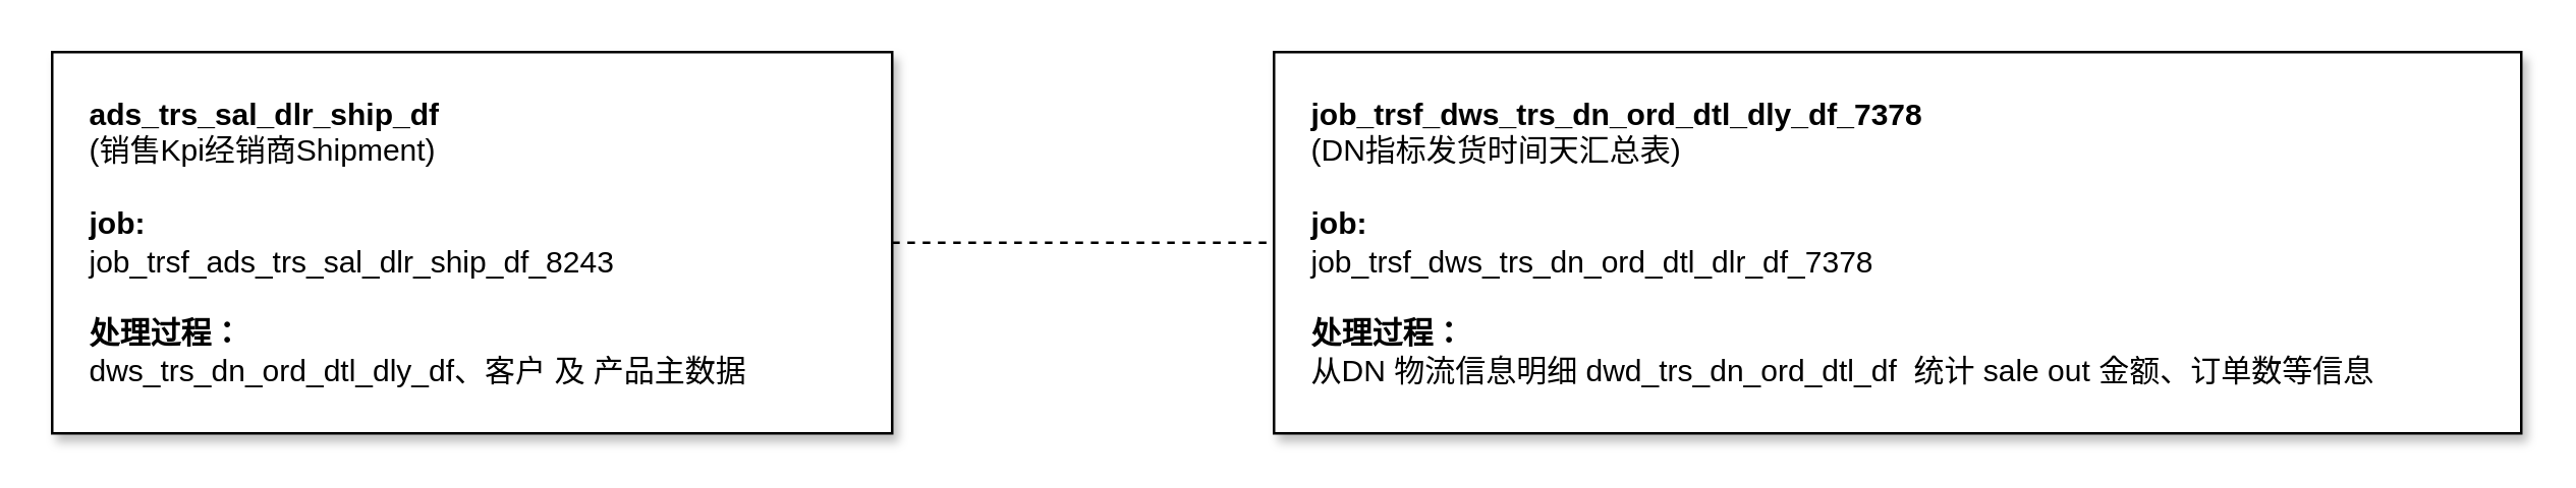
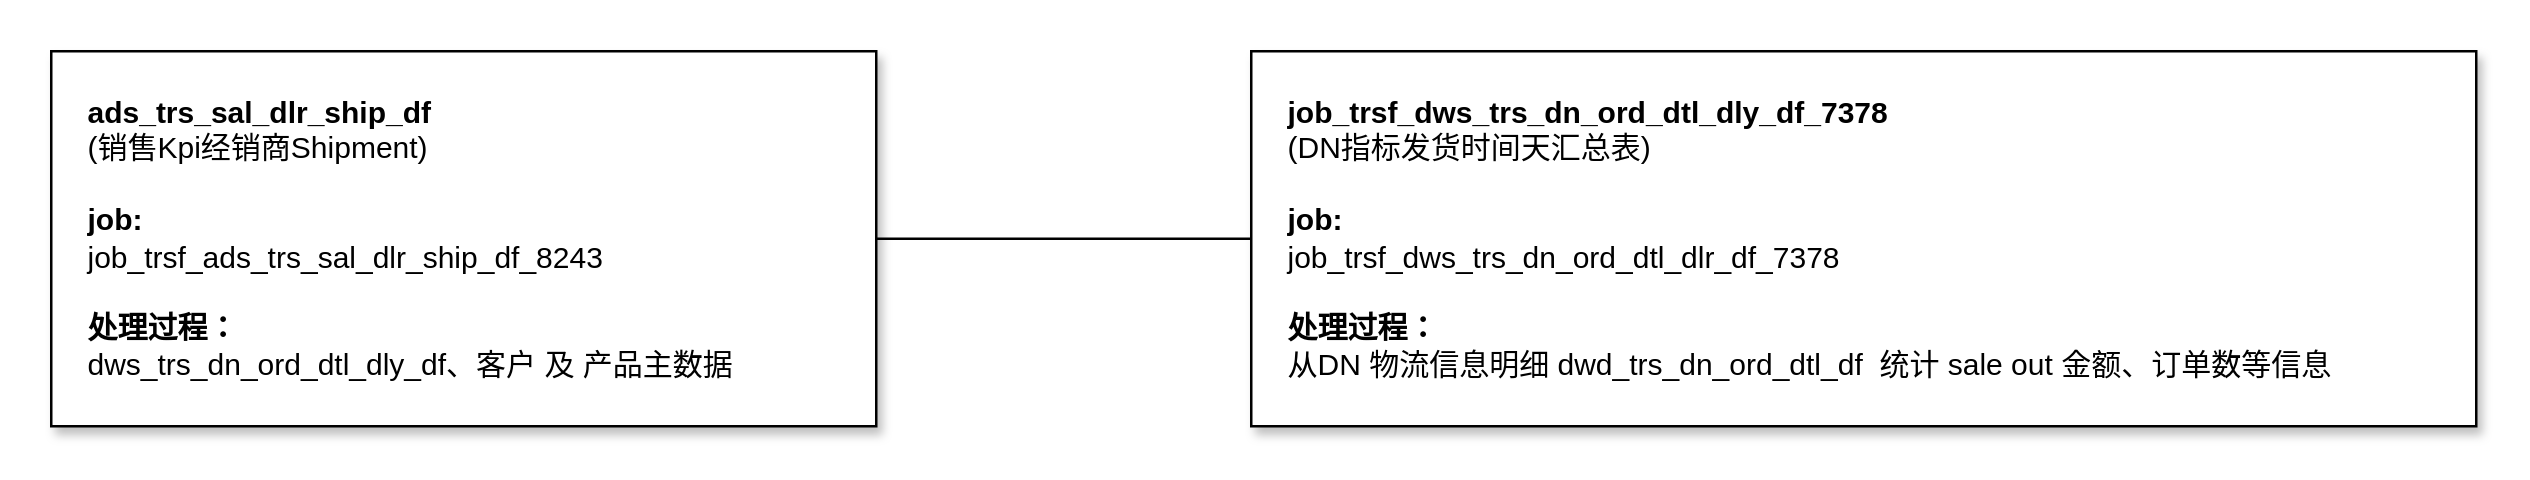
- <mxCell id="2" value="" style="edgeStyle=entityRelationEdgeStyle;rounded=0;orthogonalLoop=1;jettySize=auto;html=1;startArrow=none;endArrow=none;segment=10;curved=1;sourcePerimeterSpacing=0;targetPerimeterSpacing=0;dashed=1;" edge="1" parent="1" source="3" target="4"><mxGeometry relative="1" as="geometry" /></mxCell>
+ <mxCell id="2" value="" style="edgeStyle=entityRelationEdgeStyle;rounded=0;orthogonalLoop=1;jettySize=auto;html=1;startArrow=none;endArrow=none;segment=10;curved=1;sourcePerimeterSpacing=0;targetPerimeterSpacing=0;" edge="1" parent="1" source="3" target="4"><mxGeometry relative="1" as="geometry" /></mxCell>
